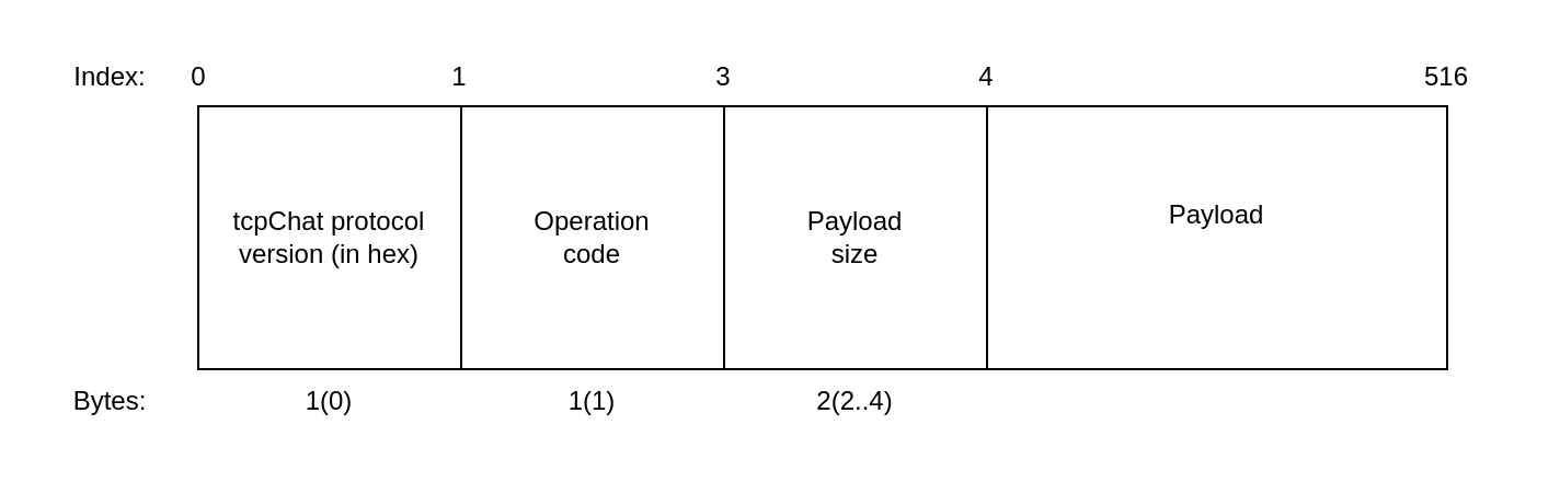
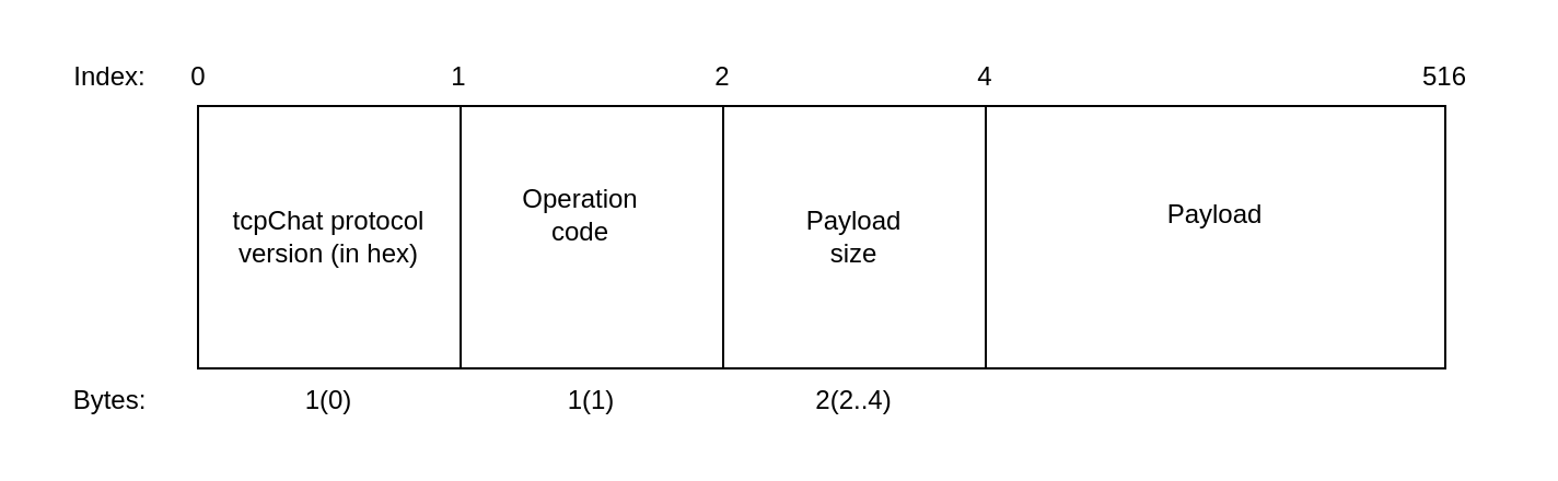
- <mxCell id="13" value="3" style="text;html=1;align=center;verticalAlign=middle;whiteSpace=wrap;rounded=0;" parent="1" vertex="1"><mxGeometry x="300" y="20" width="60" height="30" as="geometry" /></mxCell>
+ <mxCell id="13" value="2" style="text;html=1;align=center;verticalAlign=middle;whiteSpace=wrap;rounded=0;" parent="1" vertex="1"><mxGeometry x="300" y="20" width="60" height="30" as="geometry" /></mxCell>
- <mxCell id="12" value="Operation code" style="text;html=1;align=center;verticalAlign=middle;whiteSpace=wrap;rounded=0;" parent="1" vertex="1"><mxGeometry x="240" y="93" width="60" height="30" as="geometry" /></mxCell>
+ <mxCell id="12" value="Operation code" style="text;html=1;align=center;verticalAlign=middle;whiteSpace=wrap;rounded=0;" parent="1" vertex="1"><mxGeometry x="235" y="83" width="60" height="30" as="geometry" /></mxCell>
